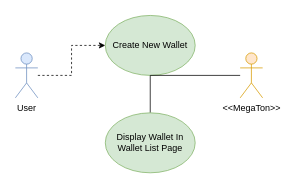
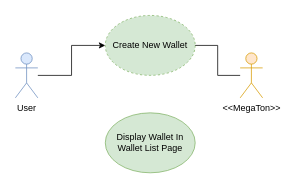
- <mxCell id="4" value="Create New Wallet" style="ellipse;whiteSpace=wrap;html=1;fillColor=#d5e8d4;strokeColor=#82b366;" vertex="1" parent="1"><mxGeometry x="140" y="20" width="120" height="80" as="geometry" /></mxCell>
+ <mxCell id="4" value="Create New Wallet" style="ellipse;whiteSpace=wrap;html=1;fillColor=#d5e8d4;strokeColor=#82b366;dashed=1;" vertex="1" parent="1"><mxGeometry x="140" y="20" width="120" height="80" as="geometry" /></mxCell>
- <mxCell id="2" style="edgeStyle=orthogonalEdgeStyle;rounded=0;orthogonalLoop=1;jettySize=auto;html=1;entryX=0;entryY=0.5;entryDx=0;entryDy=0;dashed=1;" edge="1" parent="1" source="3" target="4"><mxGeometry relative="1" as="geometry" /></mxCell>
+ <mxCell id="2" style="edgeStyle=orthogonalEdgeStyle;rounded=0;orthogonalLoop=1;jettySize=auto;html=1;entryX=0;entryY=0.5;entryDx=0;entryDy=0;" edge="1" parent="1" source="3" target="4"><mxGeometry relative="1" as="geometry" /></mxCell>
- <mxCell id="5" style="edgeStyle=orthogonalEdgeStyle;rounded=0;orthogonalLoop=1;jettySize=auto;html=1;endArrow=none;endFill=0;" edge="1" parent="1" source="6" target="7"><mxGeometry relative="1" as="geometry" /></mxCell>
+ <mxCell id="5" style="edgeStyle=orthogonalEdgeStyle;rounded=0;orthogonalLoop=1;jettySize=auto;html=1;entryX=1;entryY=0.5;entryDx=0;entryDy=0;endArrow=none;endFill=0;" edge="1" parent="1" source="6" target="4"><mxGeometry relative="1" as="geometry" /></mxCell>
